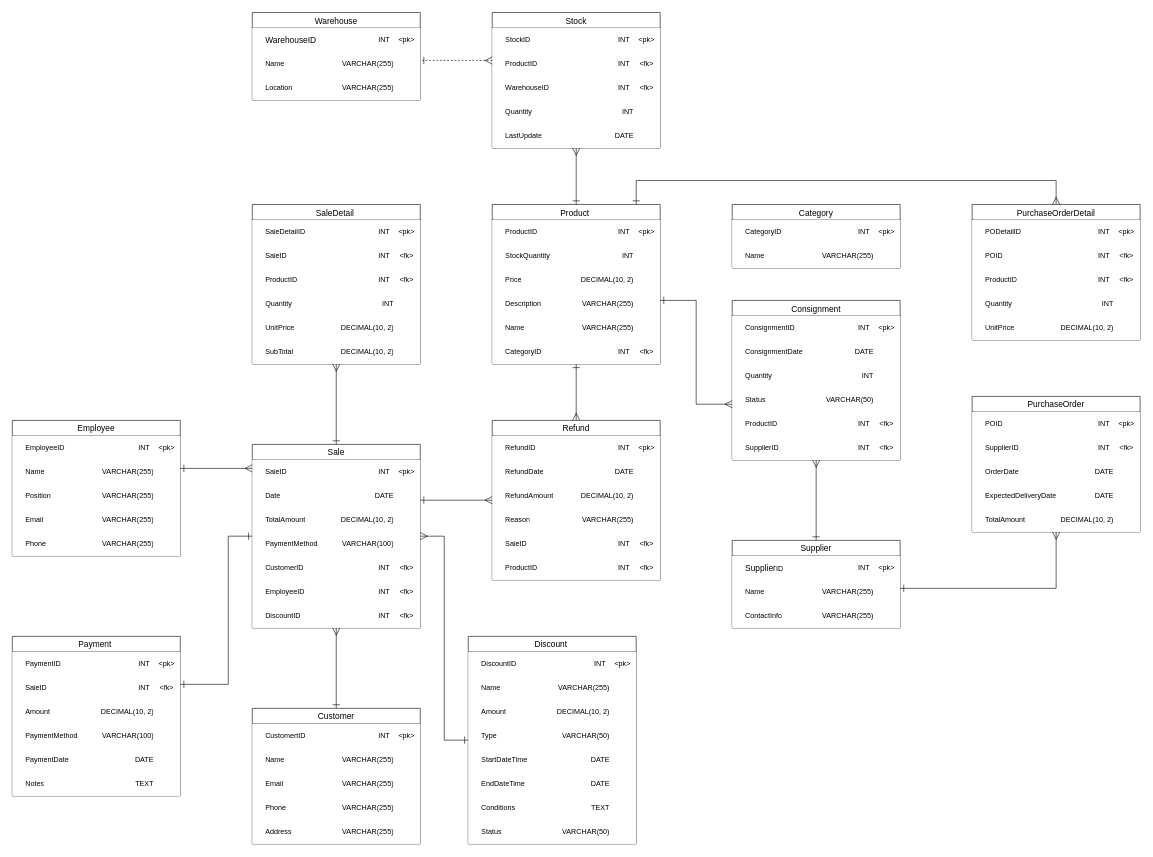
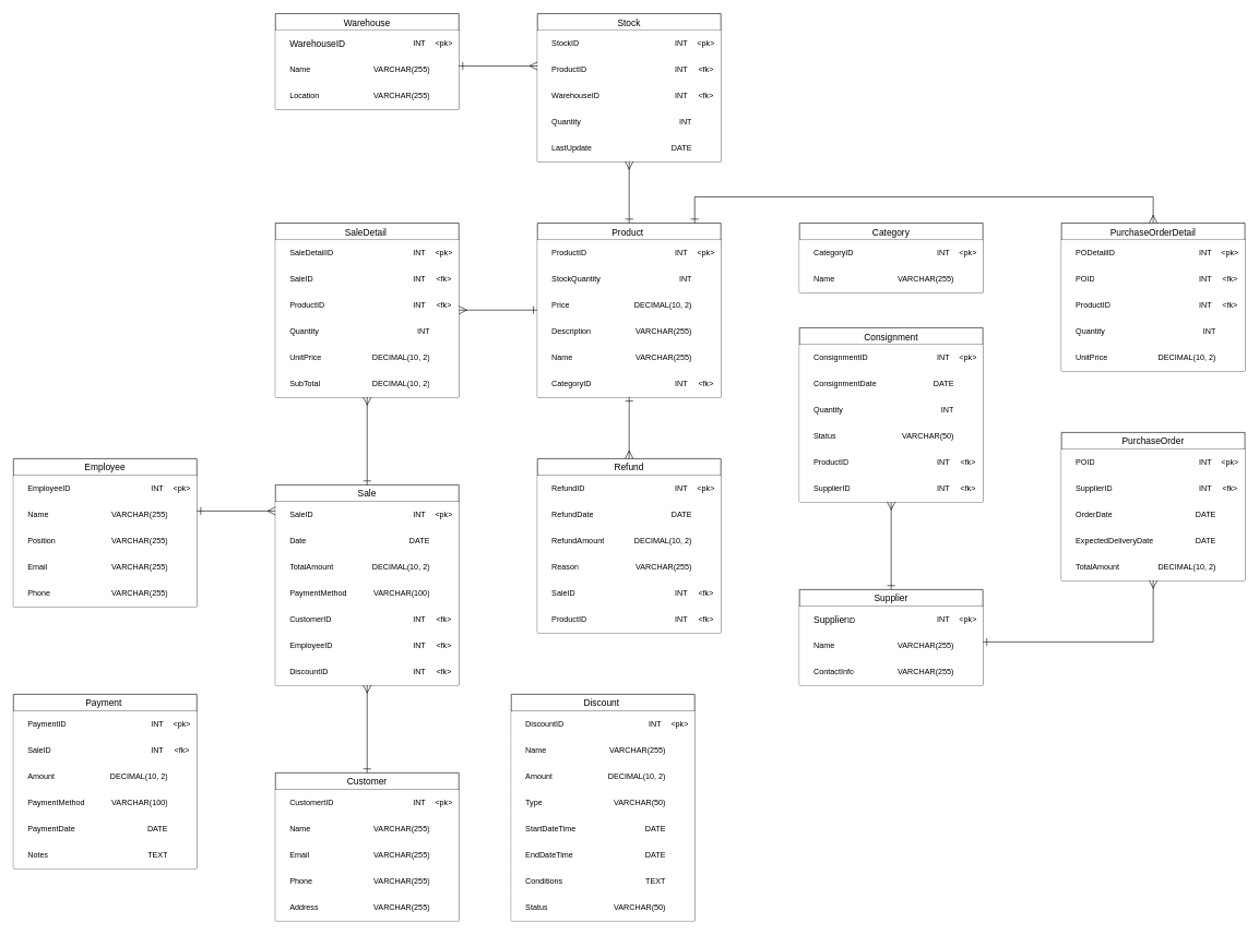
- <mxCell id="498" value="" style="edgeStyle=orthogonalEdgeStyle;fontSize=12;html=1;endArrow=ERone;endFill=1;rounded=0;strokeWidth=1;endSize=10;startSize=10;jumpSize=10;startArrow=ERmany;startFill=0;jumpStyle=arc;dashed=1;" edge="1" parent="1" source="441" target="472"><mxGeometry width="100" height="100" relative="1" as="geometry"><mxPoint x="320" y="-73" as="sourcePoint" /><mxPoint x="320" y="-167" as="targetPoint" /><Array as="points"><mxPoint x="760" y="100" /><mxPoint x="760" y="100" /></Array></mxGeometry></mxCell>
+ <mxCell id="498" value="" style="edgeStyle=orthogonalEdgeStyle;fontSize=12;html=1;endArrow=ERone;endFill=1;rounded=0;strokeWidth=1;endSize=10;startSize=10;jumpSize=10;startArrow=ERmany;startFill=0;jumpStyle=arc;" edge="1" parent="1" source="441" target="472"><mxGeometry width="100" height="100" relative="1" as="geometry"><mxPoint x="320" y="-73" as="sourcePoint" /><mxPoint x="320" y="-167" as="targetPoint" /><Array as="points"><mxPoint x="760" y="100" /><mxPoint x="760" y="100" /></Array></mxGeometry></mxCell>
+ <mxCell id="197" value="" style="fontSize=12;html=1;endArrow=ERone;endFill=1;rounded=0;strokeWidth=1;endSize=10;startSize=10;jumpSize=10;startArrow=ERmany;startFill=0;edgeStyle=orthogonalEdgeStyle;jumpStyle=arc;" parent="1" source="157" target="2" edge="1"><mxGeometry width="100" height="100" relative="1" as="geometry"><mxPoint x="390" y="1095" as="sourcePoint" /><mxPoint x="390" y="620" as="targetPoint" /><Array as="points"><mxPoint x="490" y="420" /><mxPoint x="490" y="420" /></Array></mxGeometry></mxCell>
- <mxCell id="493" value="" style="edgeStyle=orthogonalEdgeStyle;fontSize=12;html=1;endArrow=ERone;endFill=1;rounded=0;strokeWidth=1;endSize=10;startSize=10;jumpSize=10;startArrow=ERmany;startFill=0;jumpStyle=arc;elbow=vertical;" edge="1" parent="1" source="323" target="2"><mxGeometry width="100" height="100" relative="1" as="geometry"><mxPoint x="1230" y="670" as="sourcePoint" /><mxPoint x="970" y="616" as="targetPoint" /><Array as="points"><mxPoint x="1160" y="673" /><mxPoint x="1160" y="500" /></Array></mxGeometry></mxCell>
- <mxCell id="491" value="" style="edgeStyle=orthogonalEdgeStyle;fontSize=12;html=1;endArrow=ERone;endFill=1;rounded=0;strokeWidth=1;endSize=10;startSize=10;jumpSize=10;startArrow=ERmany;startFill=0;jumpStyle=arc;" edge="1" parent="1" source="286" target="114"><mxGeometry width="100" height="100" relative="1" as="geometry"><mxPoint x="1230" y="403" as="sourcePoint" /><mxPoint x="1110" y="483" as="targetPoint" /><Array as="points"><mxPoint x="960" y="750" /></Array></mxGeometry></mxCell>
- <mxCell id="235" value="" style="fontSize=12;html=1;endArrow=ERone;endFill=1;rounded=0;strokeWidth=1;endSize=10;startSize=10;jumpSize=10;startArrow=ERone;startFill=0;jumpStyle=arc;edgeStyle=orthogonalEdgeStyle;" parent="1" source="198" target="114" edge="1"><mxGeometry width="100" height="100" relative="1" as="geometry"><mxPoint x="420" y="955" as="sourcePoint" /><mxPoint x="300" y="940" as="targetPoint" /><Array as="points"><mxPoint x="380" y="1140" /><mxPoint x="380" y="893" /></Array></mxGeometry></mxCell>
- <mxCell id="285" value="" style="edgeStyle=elbowEdgeStyle;fontSize=12;html=1;endArrow=ERone;endFill=1;rounded=0;strokeWidth=1;endSize=10;startSize=10;jumpSize=10;startArrow=ERmany;startFill=0;jumpStyle=arc;" parent="1" source="114" target="236" edge="1"><mxGeometry width="100" height="100" relative="1" as="geometry"><mxPoint x="630" y="868" as="sourcePoint" /><mxPoint x="750" y="838" as="targetPoint" /></mxGeometry></mxCell>
